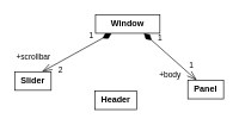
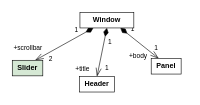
+ <mxCell id="6" style="rounded=0;orthogonalLoop=1;jettySize=auto;html=1;exitX=0.5;exitY=1;exitDx=0;exitDy=0;entryX=0.5;entryY=0;entryDx=0;entryDy=0;endArrow=openThin;startArrow=diamondThin;startFill=1;startSize=12;endFill=0;endSize=12;" edge="1" parent="1" source="14" target="16"><mxGeometry relative="1" as="geometry" /></mxCell>
+ <mxCell id="7" value="1" style="edgeLabel;html=1;align=center;verticalAlign=middle;resizable=0;points=[];" vertex="1" connectable="0" parent="6"><mxGeometry x="-0.357" y="-1" relative="1" as="geometry"><mxPoint x="11" y="-4" as="offset" /></mxGeometry></mxCell>
+ <mxCell id="8" value="1" style="edgeLabel;html=1;align=center;verticalAlign=middle;resizable=0;points=[];" vertex="1" connectable="0" parent="6"><mxGeometry x="0.553" y="3" relative="1" as="geometry"><mxPoint x="9" y="2" as="offset" /></mxGeometry></mxCell>
+ <mxCell id="9" value="+title" style="edgeLabel;html=1;align=center;verticalAlign=middle;resizable=0;points=[];" vertex="1" connectable="0" parent="6"><mxGeometry x="0.53" y="1" relative="1" as="geometry"><mxPoint x="-30" y="6" as="offset" /></mxGeometry></mxCell>
- <mxCell id="15" value="&lt;b&gt;Slider&lt;/b&gt;" style="whiteSpace=wrap;html=1;" vertex="1" parent="1"><mxGeometry x="20" y="100" width="51" height="26" as="geometry" /></mxCell>
+ <mxCell id="15" value="&lt;b&gt;Slider&lt;/b&gt;" style="whiteSpace=wrap;html=1;fillColor=#d5e8d4;" vertex="1" parent="1"><mxGeometry x="20" y="100" width="51" height="26" as="geometry" /></mxCell>
- <mxCell id="17" value="&lt;b&gt;Panel&lt;/b&gt;" style="whiteSpace=wrap;html=1;" vertex="1" parent="1"><mxGeometry x="262" y="112" width="50" height="26" as="geometry" /></mxCell>
+ <mxCell id="17" value="&lt;b&gt;Panel&lt;/b&gt;" style="whiteSpace=wrap;html=1;" vertex="1" parent="1"><mxGeometry x="252" y="97" width="50" height="26" as="geometry" /></mxCell>
